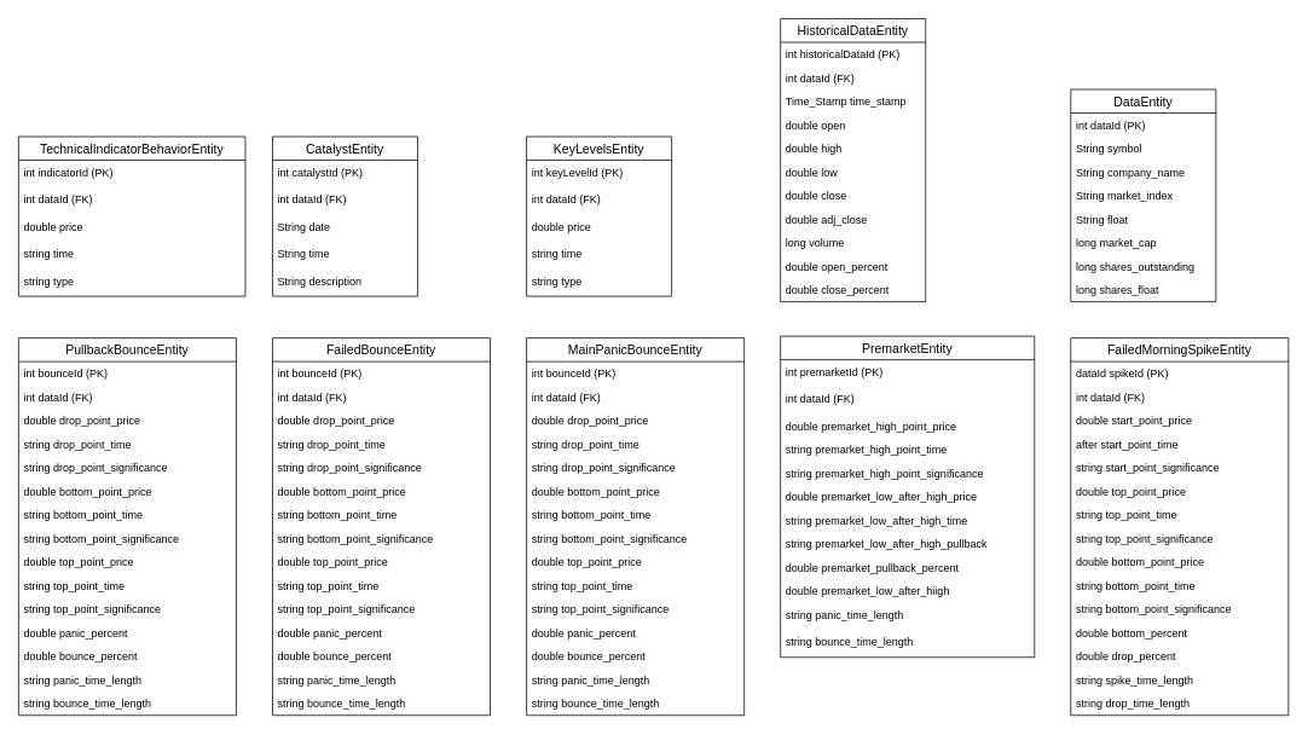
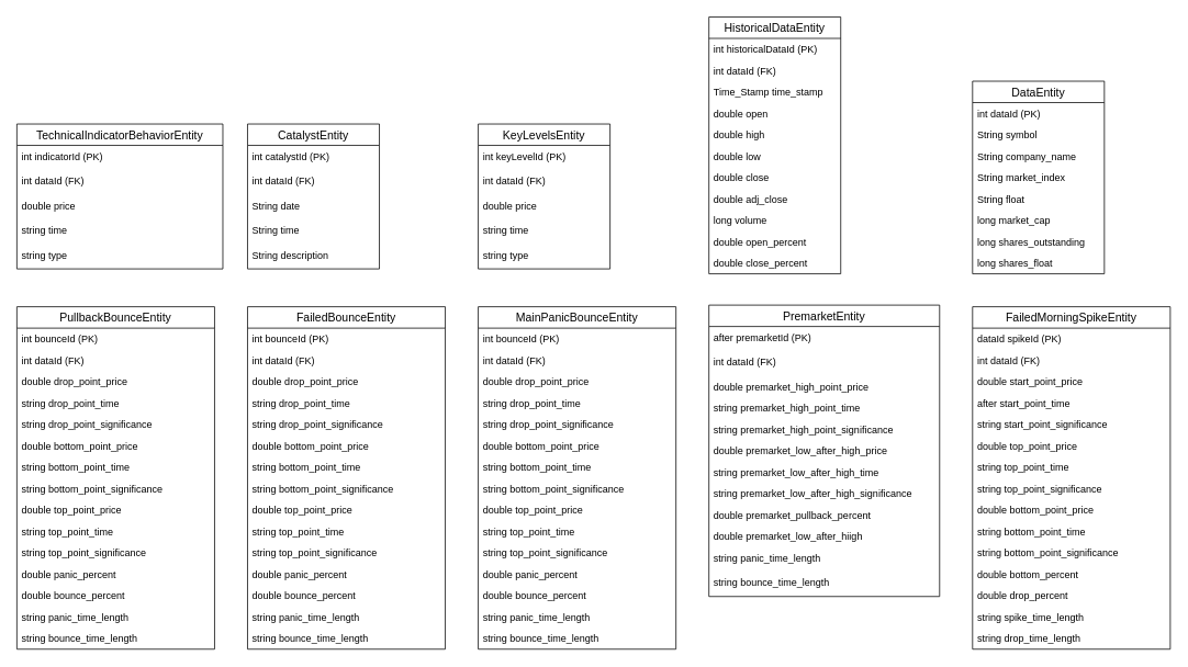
- <mxCell id="35" value="int premarketId (PK)" style="text;strokeColor=none;fillColor=none;spacingLeft=4;spacingRight=4;overflow=hidden;rotatable=0;points=[[0,0.5],[1,0.5]];portConstraint=eastwest;fontSize=12;" parent="34" vertex="1"><mxGeometry y="26" width="280" height="30" as="geometry" /></mxCell>
+ <mxCell id="35" value="after premarketId (PK)" style="text;strokeColor=none;fillColor=none;spacingLeft=4;spacingRight=4;overflow=hidden;rotatable=0;points=[[0,0.5],[1,0.5]];portConstraint=eastwest;fontSize=12;" parent="34" vertex="1"><mxGeometry y="26" width="280" height="30" as="geometry" /></mxCell>
- <mxCell id="42" value="string premarket_low_after_high_pullback" style="text;strokeColor=none;fillColor=none;spacingLeft=4;spacingRight=4;overflow=hidden;rotatable=0;points=[[0,0.5],[1,0.5]];portConstraint=eastwest;fontSize=12;" parent="34" vertex="1"><mxGeometry y="216" width="280" height="26" as="geometry" /></mxCell>
+ <mxCell id="42" value="string premarket_low_after_high_significance" style="text;strokeColor=none;fillColor=none;spacingLeft=4;spacingRight=4;overflow=hidden;rotatable=0;points=[[0,0.5],[1,0.5]];portConstraint=eastwest;fontSize=12;" parent="34" vertex="1"><mxGeometry y="216" width="280" height="26" as="geometry" /></mxCell>
